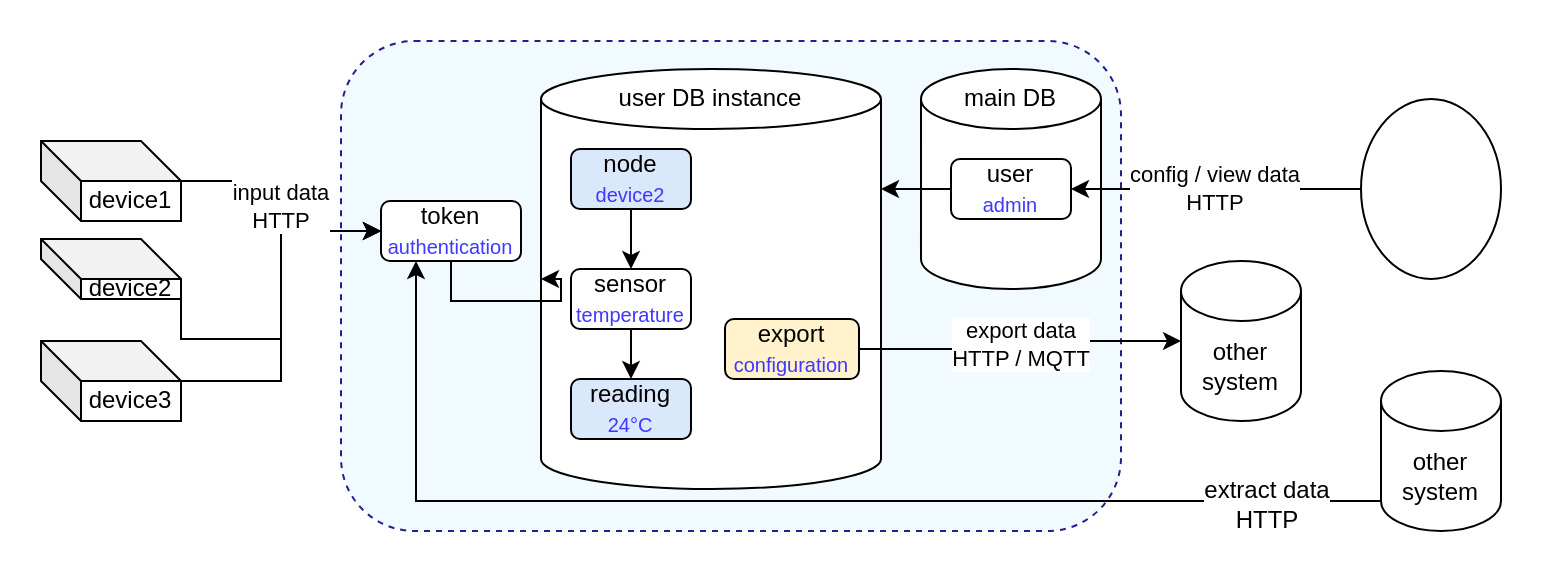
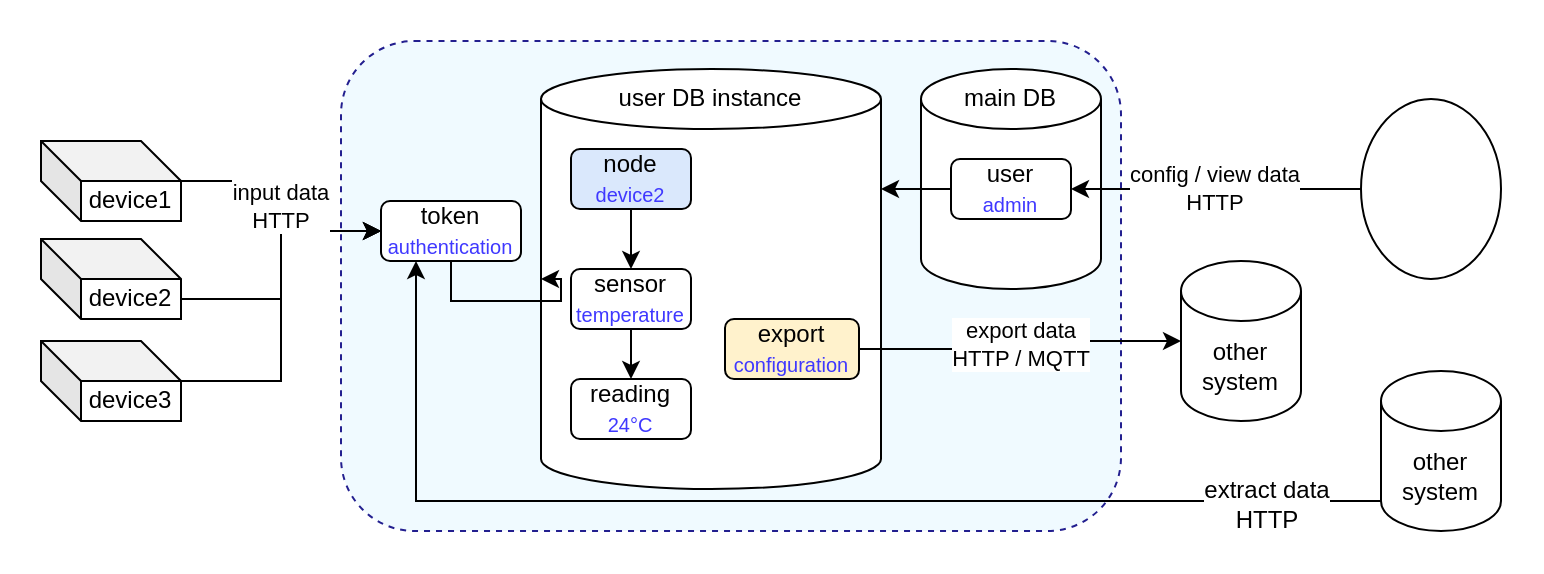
- <mxCell id="6" value="device2" style="shape=cube;whiteSpace=wrap;html=1;boundedLbl=1;backgroundOutline=1;darkOpacity=0.05;darkOpacity2=0.1;" vertex="1" parent="1"><mxGeometry x="20" y="119" width="70" height="30" as="geometry" /></mxCell>
+ <mxCell id="6" value="device2" style="shape=cube;whiteSpace=wrap;html=1;boundedLbl=1;backgroundOutline=1;darkOpacity=0.05;darkOpacity2=0.1;" vertex="1" parent="1"><mxGeometry x="20" y="119" width="70" height="40" as="geometry" /></mxCell>
- <mxCell id="17" value="reading&lt;br&gt;&lt;font color=&quot;#3f38ff&quot; style=&quot;font-size: 10px;&quot;&gt;24°C&lt;/font&gt;" style="rounded=1;whiteSpace=wrap;html=1;fillColor=#dae8fc;" vertex="1" parent="1"><mxGeometry x="285" y="189" width="60" height="30" as="geometry" /></mxCell>
+ <mxCell id="17" value="reading&lt;br&gt;&lt;font color=&quot;#3f38ff&quot; style=&quot;font-size: 10px;&quot;&gt;24°C&lt;/font&gt;" style="rounded=1;whiteSpace=wrap;html=1;" vertex="1" parent="1"><mxGeometry x="285" y="189" width="60" height="30" as="geometry" /></mxCell>
